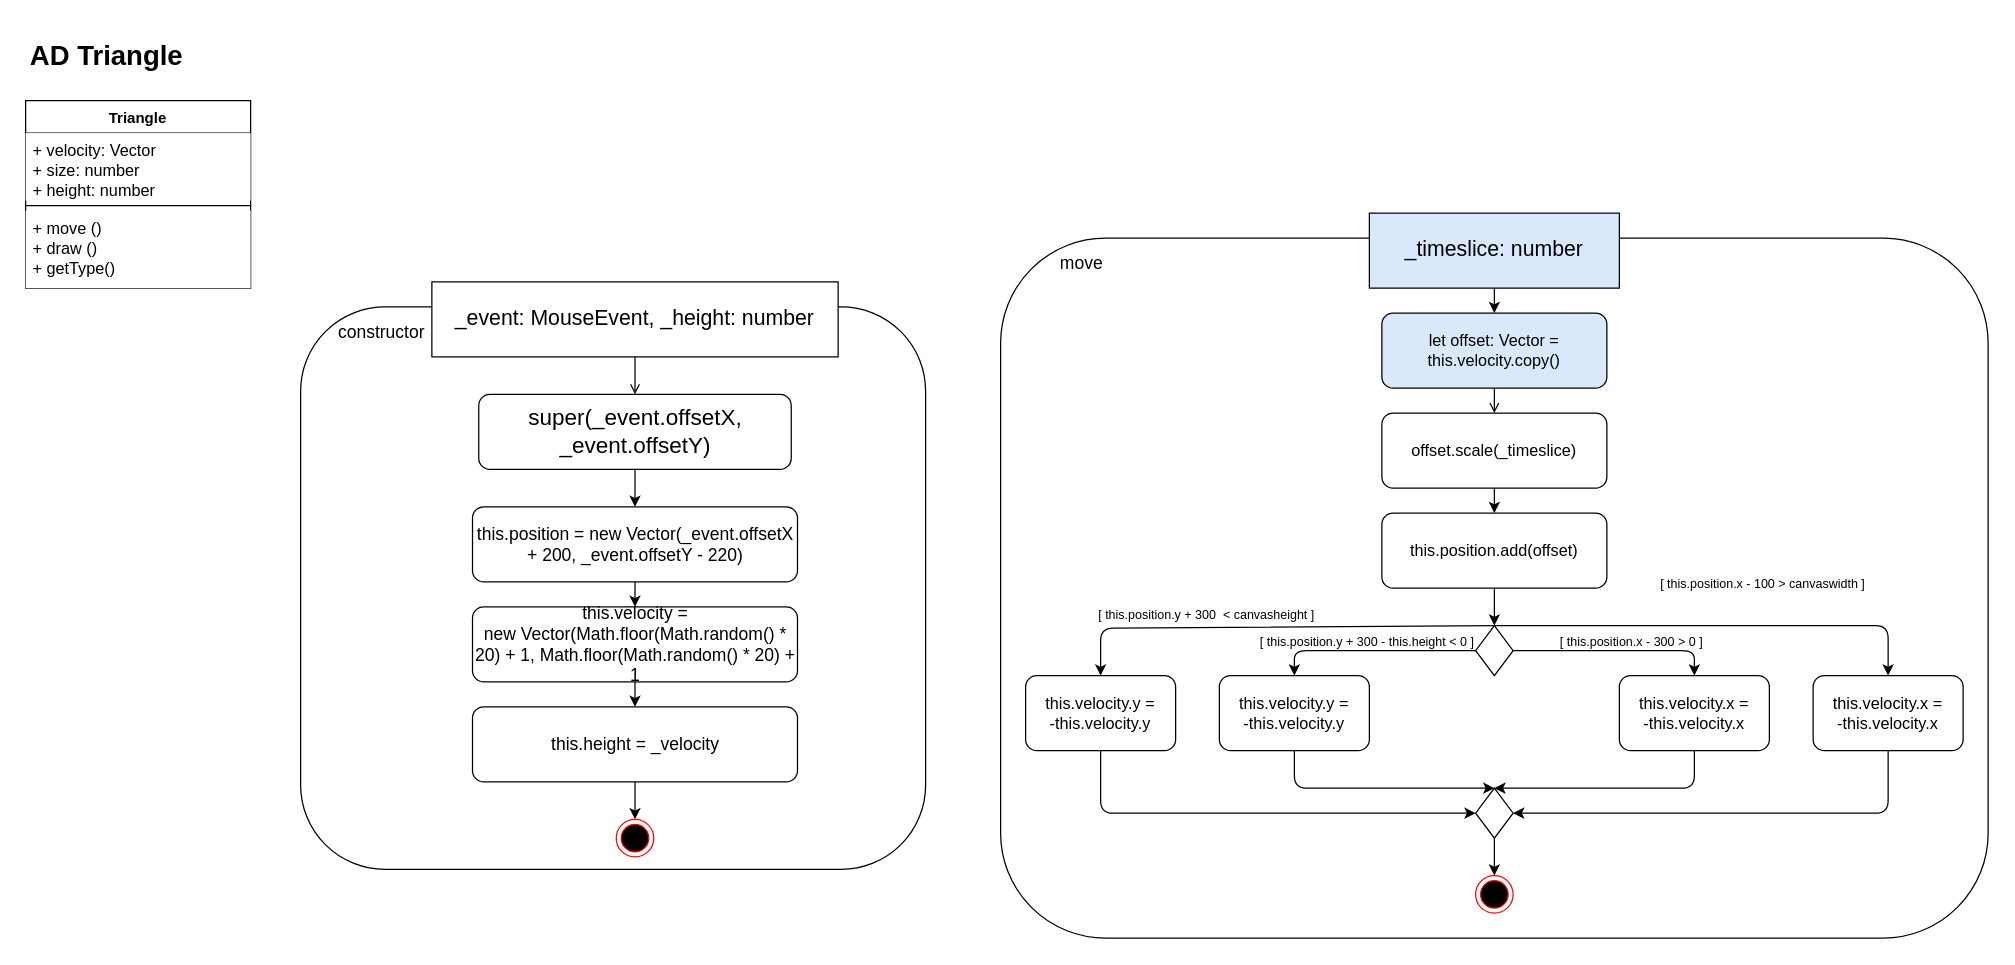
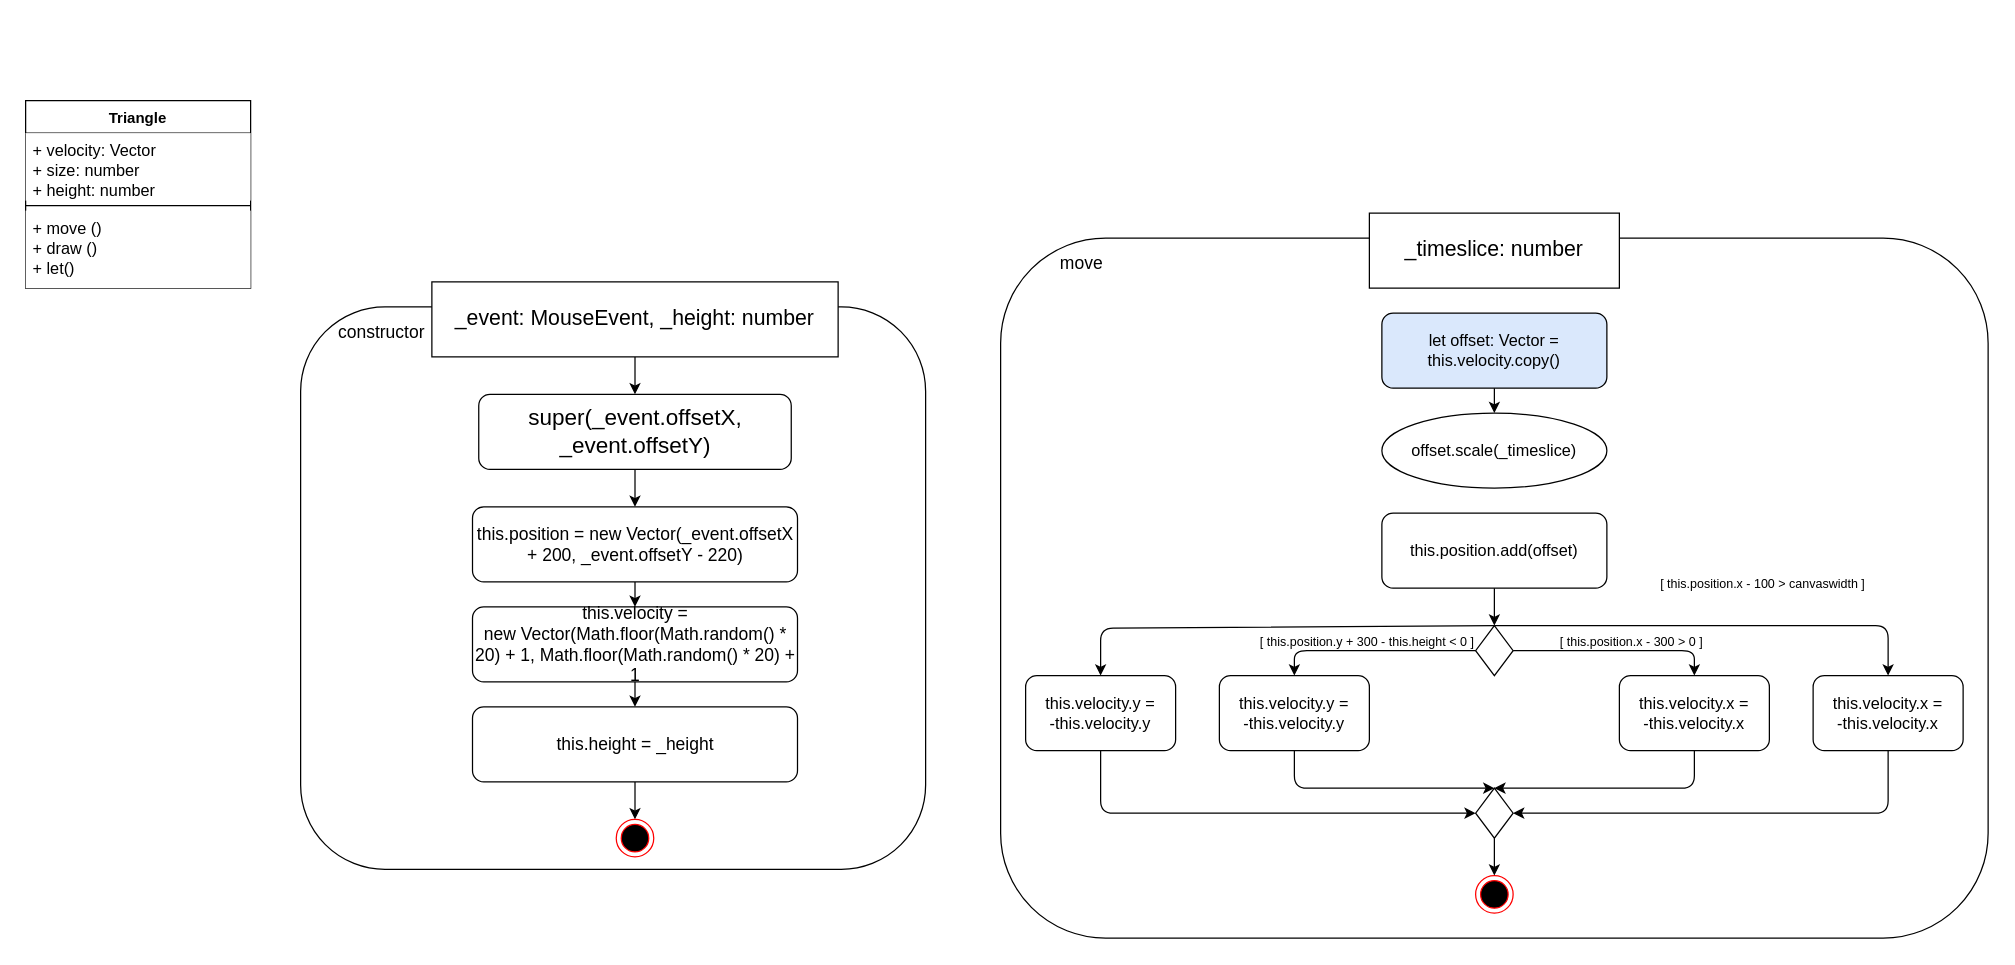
- <mxCell id="2" value="&lt;font style=&quot;font-size: 22px&quot;&gt;&lt;b&gt;AD Triangle&lt;/b&gt;&lt;/font&gt;" style="text;html=1;strokeColor=none;fillColor=none;align=center;verticalAlign=middle;whiteSpace=wrap;rounded=0;" parent="1" vertex="1"><mxGeometry x="20" y="20" width="130" height="50" as="geometry" /></mxCell>
- <mxCell id="6" value="+ move ()&#10;+ draw ()&#10;+ getType()" style="text;strokeColor=none;align=left;verticalAlign=top;spacingLeft=4;spacingRight=4;overflow=hidden;rotatable=0;points=[[0,0.5],[1,0.5]];portConstraint=eastwest;fillColor=#ffffff;fontSize=13;" parent="3" vertex="1"><mxGeometry y="88" width="180" height="62" as="geometry" /></mxCell>
+ <mxCell id="6" value="+ move ()&#10;+ draw ()&#10;+ let()" style="text;strokeColor=none;align=left;verticalAlign=top;spacingLeft=4;spacingRight=4;overflow=hidden;rotatable=0;points=[[0,0.5],[1,0.5]];portConstraint=eastwest;fillColor=#ffffff;fontSize=13;" parent="3" vertex="1"><mxGeometry y="88" width="180" height="62" as="geometry" /></mxCell>
- <mxCell id="20" value="&lt;font style=&quot;font-size: 17px&quot;&gt;_timeslice: number&lt;/font&gt;" style="rounded=0;whiteSpace=wrap;html=1;fillColor=#dae8fc;" parent="1" vertex="1"><mxGeometry x="1095" y="170" width="200" height="60" as="geometry" /></mxCell>
+ <mxCell id="20" value="&lt;font style=&quot;font-size: 17px&quot;&gt;_timeslice: number&lt;/font&gt;" style="rounded=0;whiteSpace=wrap;html=1;" parent="1" vertex="1"><mxGeometry x="1095" y="170" width="200" height="60" as="geometry" /></mxCell>
- <mxCell id="21" value="" style="endArrow=classic;html=1;exitX=0.5;exitY=1;exitDx=0;exitDy=0;entryX=0.5;entryY=0;entryDx=0;entryDy=0;" parent="1" source="20" target="22" edge="1"><mxGeometry width="50" height="50" relative="1" as="geometry"><mxPoint x="845" y="210" as="sourcePoint" /><mxPoint x="1195" y="270" as="targetPoint" /></mxGeometry></mxCell>
- <mxCell id="9" value="" style="endArrow=open;html=1;exitX=0.5;exitY=1;exitDx=0;exitDy=0;entryX=0.5;entryY=0;entryDx=0;entryDy=0;" parent="1" source="8" target="10" edge="1"><mxGeometry width="50" height="50" relative="1" as="geometry"><mxPoint x="730" y="625" as="sourcePoint" /><mxPoint x="780" y="575" as="targetPoint" /></mxGeometry></mxCell>
+ <mxCell id="9" value="" style="endArrow=classic;html=1;exitX=0.5;exitY=1;exitDx=0;exitDy=0;entryX=0.5;entryY=0;entryDx=0;entryDy=0;" parent="1" source="8" target="10" edge="1"><mxGeometry width="50" height="50" relative="1" as="geometry"><mxPoint x="730" y="625" as="sourcePoint" /><mxPoint x="780" y="575" as="targetPoint" /></mxGeometry></mxCell>
- <mxCell id="23" value="" style="endArrow=open;html=1;exitX=0.5;exitY=1;exitDx=0;exitDy=0;entryX=0.5;entryY=0;entryDx=0;entryDy=0;" parent="1" source="22" target="26" edge="1"><mxGeometry width="50" height="50" relative="1" as="geometry"><mxPoint x="1195" y="335" as="sourcePoint" /><mxPoint x="1195" y="340" as="targetPoint" /></mxGeometry></mxCell>
+ <mxCell id="23" value="" style="endArrow=classic;html=1;exitX=0.5;exitY=1;exitDx=0;exitDy=0;entryX=0.5;entryY=0;entryDx=0;entryDy=0;" parent="1" source="22" target="26" edge="1"><mxGeometry width="50" height="50" relative="1" as="geometry"><mxPoint x="1195" y="335" as="sourcePoint" /><mxPoint x="1195" y="340" as="targetPoint" /></mxGeometry></mxCell>
- <mxCell id="26" value="&lt;font style=&quot;font-size: 13px&quot;&gt;offset.scale(_timeslice)&lt;/font&gt;" style="rounded=1;whiteSpace=wrap;html=1;" parent="1" vertex="1"><mxGeometry x="1105" y="330" width="180" height="60" as="geometry" /></mxCell>
+ <mxCell id="26" value="&lt;font style=&quot;font-size: 13px&quot;&gt;offset.scale(_timeslice)&lt;/font&gt;" style="ellipse;whiteSpace=wrap;html=1;" parent="1" vertex="1"><mxGeometry x="1105" y="330" width="180" height="60" as="geometry" /></mxCell>
- <mxCell id="28" value="" style="endArrow=classic;html=1;fontSize=13;entryX=0.5;entryY=0;entryDx=0;entryDy=0;exitX=0.5;exitY=1;exitDx=0;exitDy=0;" parent="1" source="26" target="27" edge="1"><mxGeometry width="50" height="50" relative="1" as="geometry"><mxPoint x="1135" y="410" as="sourcePoint" /><mxPoint x="1185" y="360" as="targetPoint" /></mxGeometry></mxCell>
- <mxCell id="42" value="&lt;font style=&quot;font-size: 10px&quot;&gt;[ this.position.y + 300&amp;nbsp; &amp;lt; canvasheight ]&lt;/font&gt;" style="text;html=1;strokeColor=none;fillColor=none;align=center;verticalAlign=middle;whiteSpace=wrap;rounded=0;fontSize=13;" parent="1" vertex="1"><mxGeometry x="850" y="480" width="230" height="20" as="geometry" /></mxCell>
- <mxCell id="16" value="&lt;span style=&quot;font-size: 14px&quot;&gt;this.height = _velocity&lt;/span&gt;" style="rounded=1;whiteSpace=wrap;html=1;" parent="1" vertex="1"><mxGeometry x="377.5" y="565" width="260" height="60" as="geometry" /></mxCell>
+ <mxCell id="16" value="&lt;span style=&quot;font-size: 14px&quot;&gt;this.height = _height&lt;/span&gt;" style="rounded=1;whiteSpace=wrap;html=1;" parent="1" vertex="1"><mxGeometry x="377.5" y="565" width="260" height="60" as="geometry" /></mxCell>
